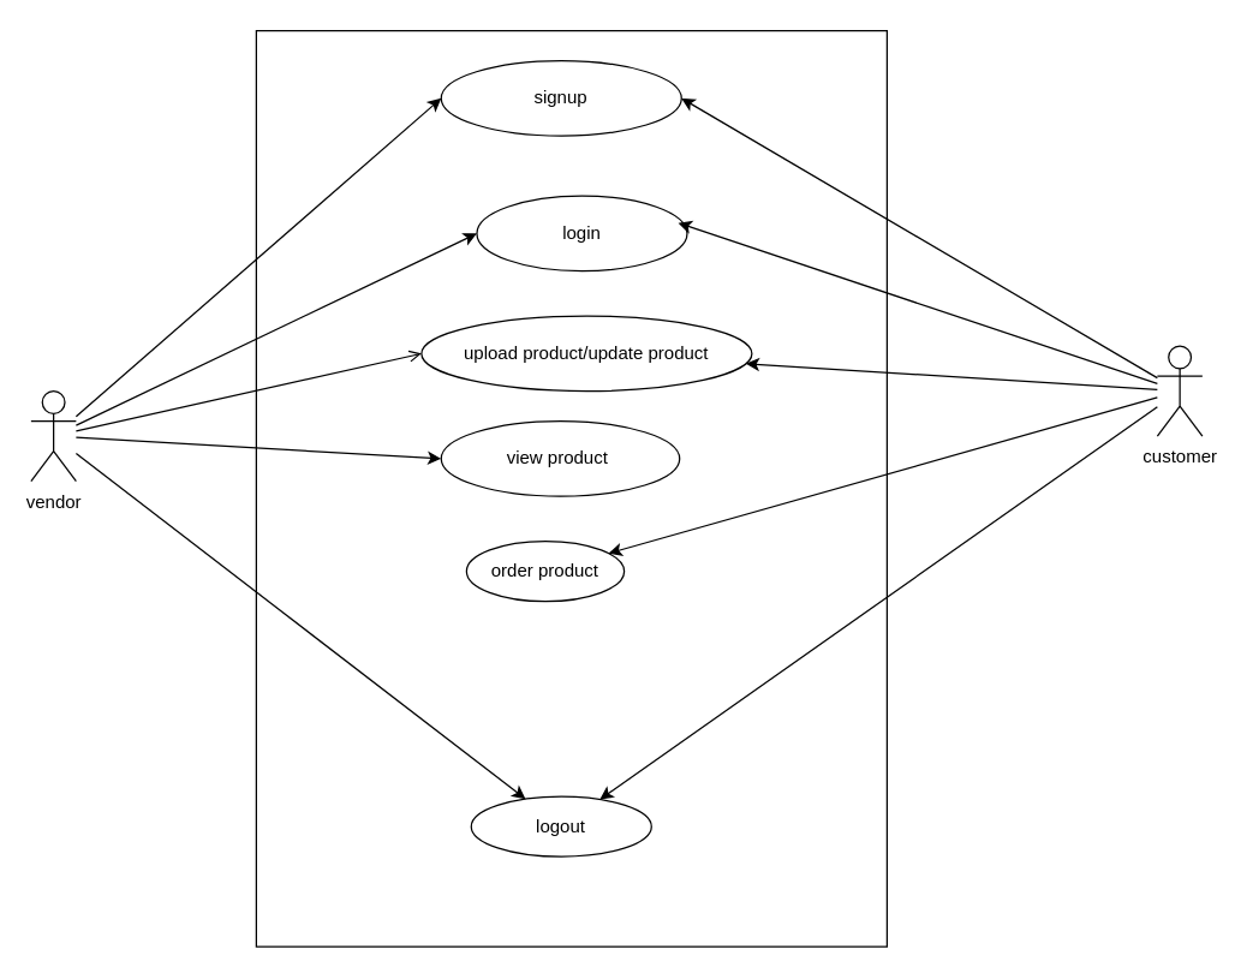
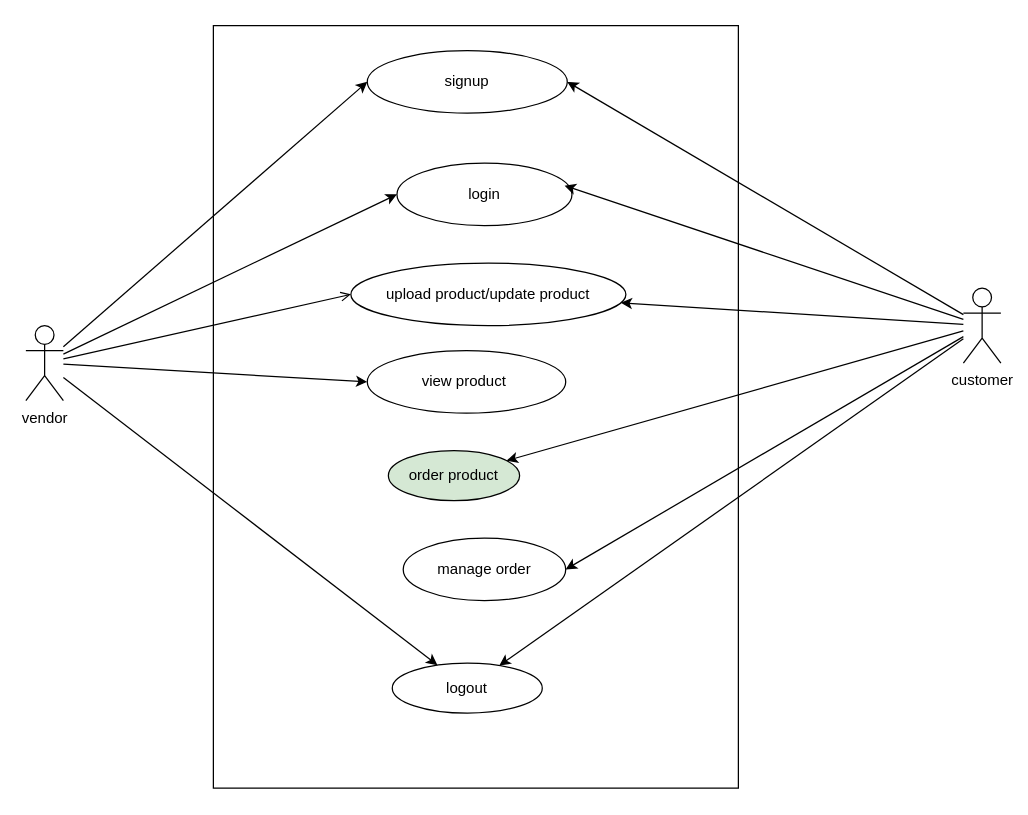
+ <mxCell id="21" value="" style="endArrow=classic;html=1;rounded=0;entryX=1;entryY=0.5;entryDx=0;entryDy=0;" edge="1" parent="1" source="3" target="17"><mxGeometry width="50" height="50" relative="1" as="geometry"><mxPoint x="80" y="195" as="sourcePoint" /><mxPoint x="466" y="581" as="targetPoint" /></mxGeometry></mxCell>
- <mxCell id="15" value="order product" style="ellipse;whiteSpace=wrap;html=1;" vertex="1" parent="1"><mxGeometry x="310" y="360" width="105" height="40" as="geometry" /></mxCell>
+ <mxCell id="15" value="order product" style="ellipse;whiteSpace=wrap;html=1;fillColor=#d5e8d4;" vertex="1" parent="1"><mxGeometry x="310" y="360" width="105" height="40" as="geometry" /></mxCell>
+ <mxCell id="17" value="manage order" style="ellipse;whiteSpace=wrap;html=1;" vertex="1" parent="1"><mxGeometry x="321.87" y="430" width="130" height="50" as="geometry" /></mxCell>
